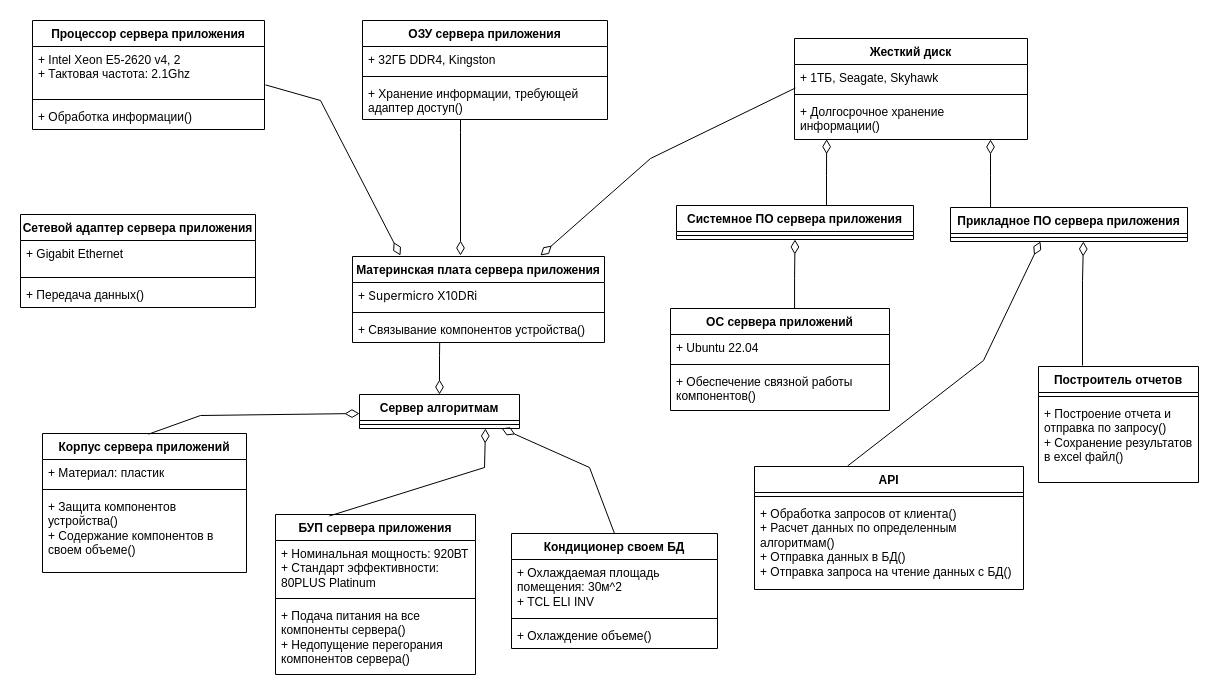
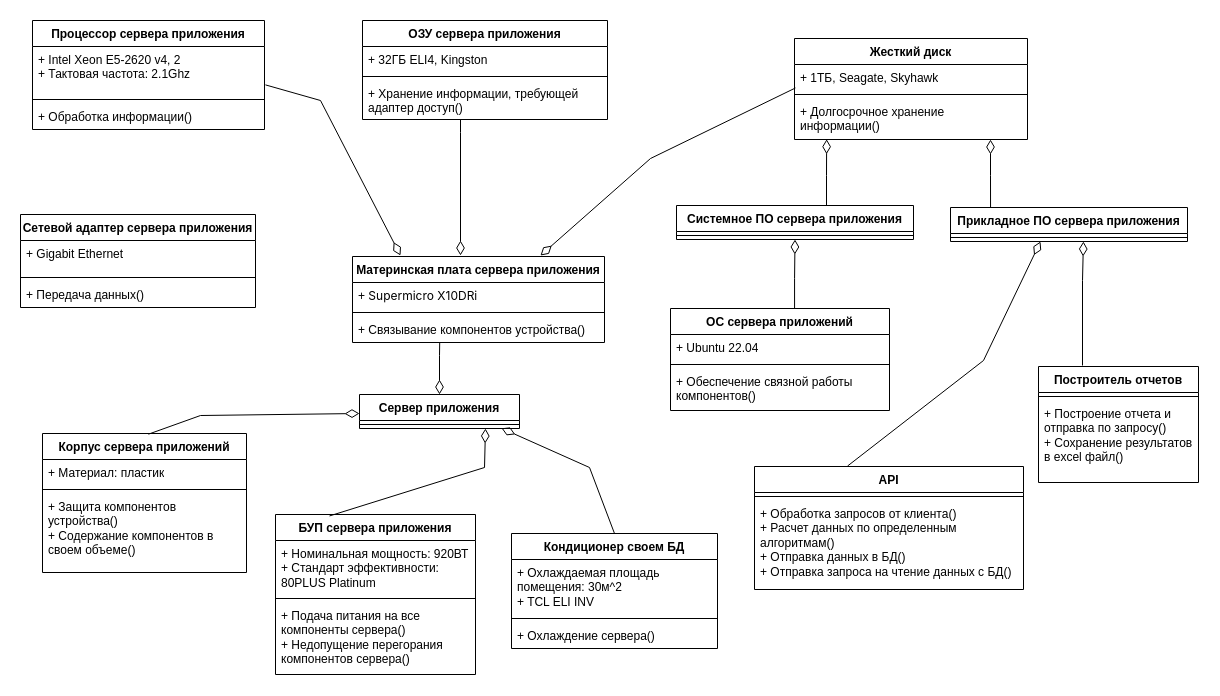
- <mxCell id="17" value="+ 32ГБ DDR4, Kingston" style="text;strokeColor=none;fillColor=none;align=left;verticalAlign=top;spacingLeft=4;spacingRight=4;overflow=hidden;rotatable=0;points=[[0,0.5],[1,0.5]];portConstraint=eastwest;whiteSpace=wrap;html=1;" parent="16" vertex="1"><mxGeometry y="26" width="245" height="26" as="geometry" /></mxCell>
+ <mxCell id="17" value="+ 32ГБ ELI4, Kingston" style="text;strokeColor=none;fillColor=none;align=left;verticalAlign=top;spacingLeft=4;spacingRight=4;overflow=hidden;rotatable=0;points=[[0,0.5],[1,0.5]];portConstraint=eastwest;whiteSpace=wrap;html=1;" parent="16" vertex="1"><mxGeometry y="26" width="245" height="26" as="geometry" /></mxCell>
- <mxCell id="2" value="Сервер алгоритмам" style="swimlane;fontStyle=1;align=center;verticalAlign=top;childLayout=stackLayout;horizontal=1;startSize=26;horizontalStack=0;resizeParent=1;resizeParentMax=0;resizeLast=0;collapsible=1;marginBottom=0;whiteSpace=wrap;html=1;" parent="1" vertex="1"><mxGeometry x="359" y="394" width="160" height="34" as="geometry" /></mxCell>
+ <mxCell id="2" value="Сервер приложения" style="swimlane;fontStyle=1;align=center;verticalAlign=top;childLayout=stackLayout;horizontal=1;startSize=26;horizontalStack=0;resizeParent=1;resizeParentMax=0;resizeLast=0;collapsible=1;marginBottom=0;whiteSpace=wrap;html=1;" parent="1" vertex="1"><mxGeometry x="359" y="394" width="160" height="34" as="geometry" /></mxCell>
- <mxCell id="60" value="+ Охлаждение объеме()" style="text;strokeColor=none;fillColor=none;align=left;verticalAlign=top;spacingLeft=4;spacingRight=4;overflow=hidden;rotatable=0;points=[[0,0.5],[1,0.5]];portConstraint=eastwest;whiteSpace=wrap;html=1;" vertex="1" parent="57"><mxGeometry y="89" width="206" height="26" as="geometry" /></mxCell>
+ <mxCell id="60" value="+ Охлаждение сервера()" style="text;strokeColor=none;fillColor=none;align=left;verticalAlign=top;spacingLeft=4;spacingRight=4;overflow=hidden;rotatable=0;points=[[0,0.5],[1,0.5]];portConstraint=eastwest;whiteSpace=wrap;html=1;" vertex="1" parent="57"><mxGeometry y="89" width="206" height="26" as="geometry" /></mxCell>
